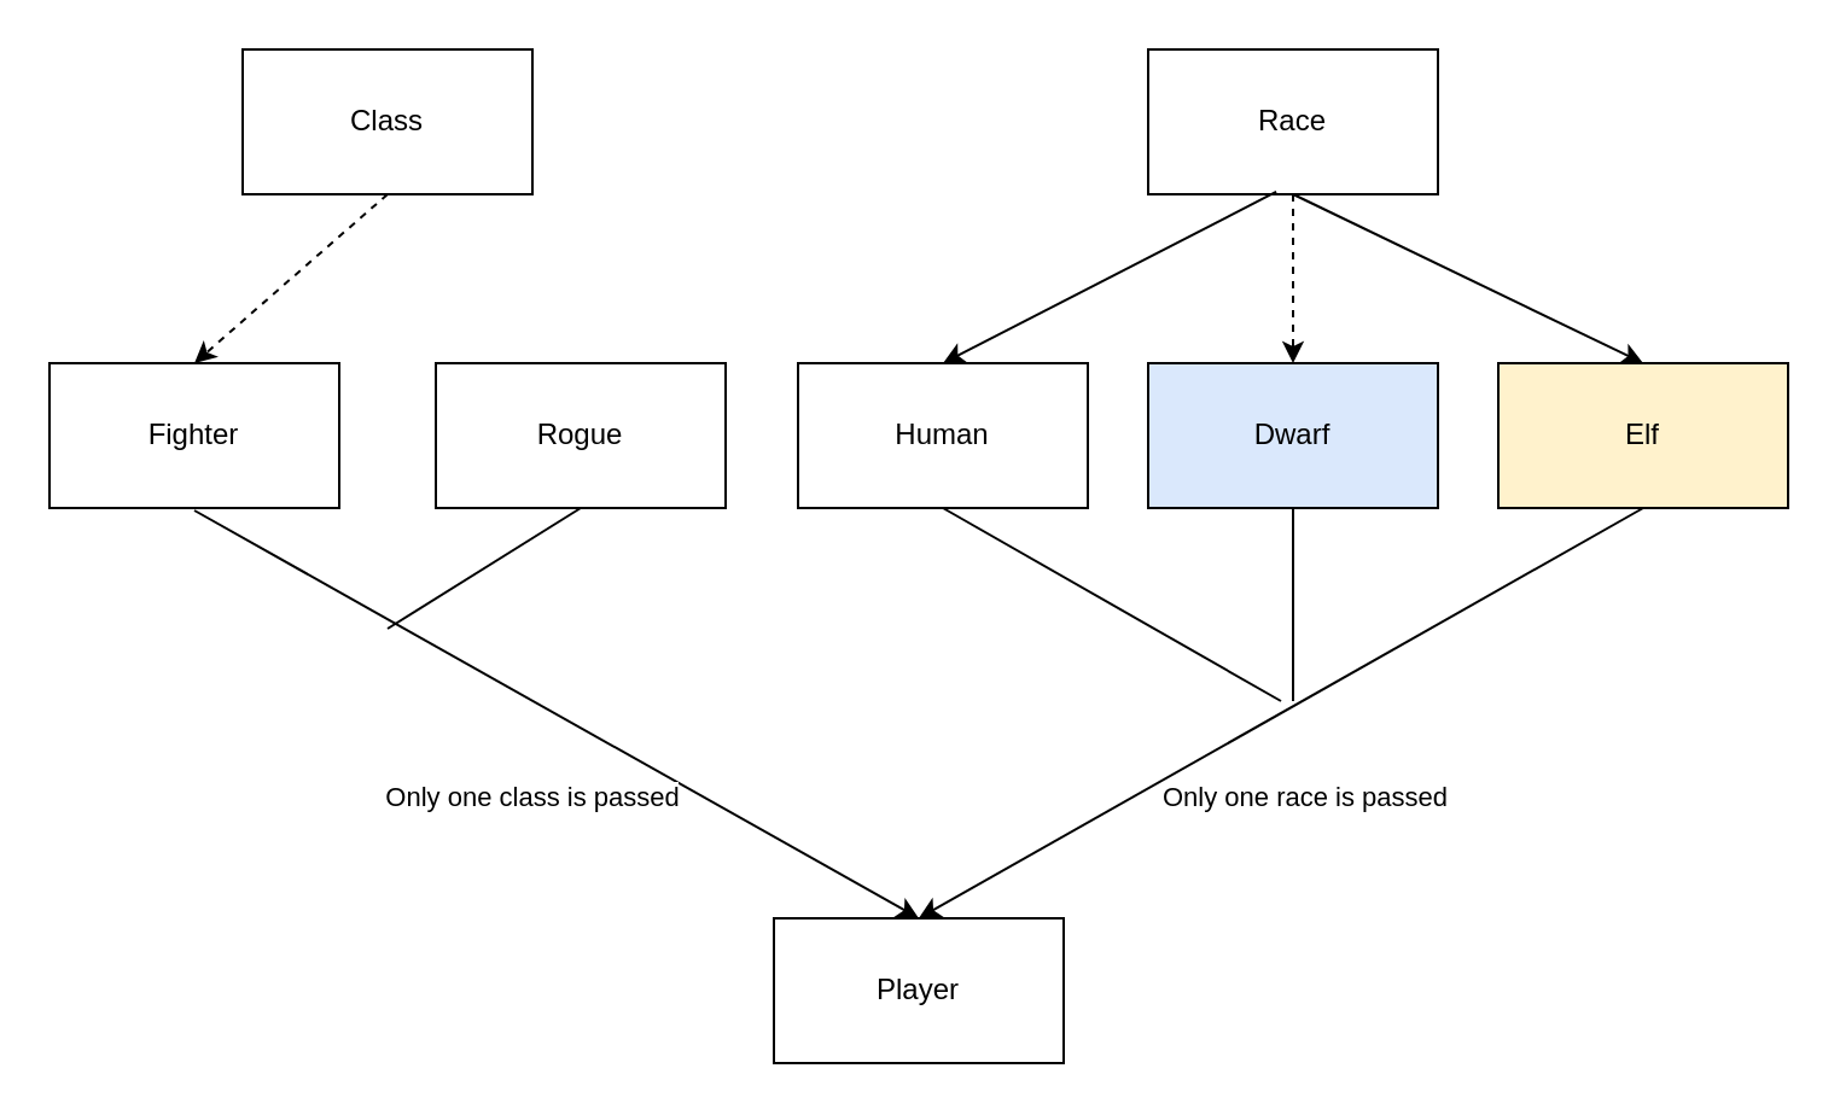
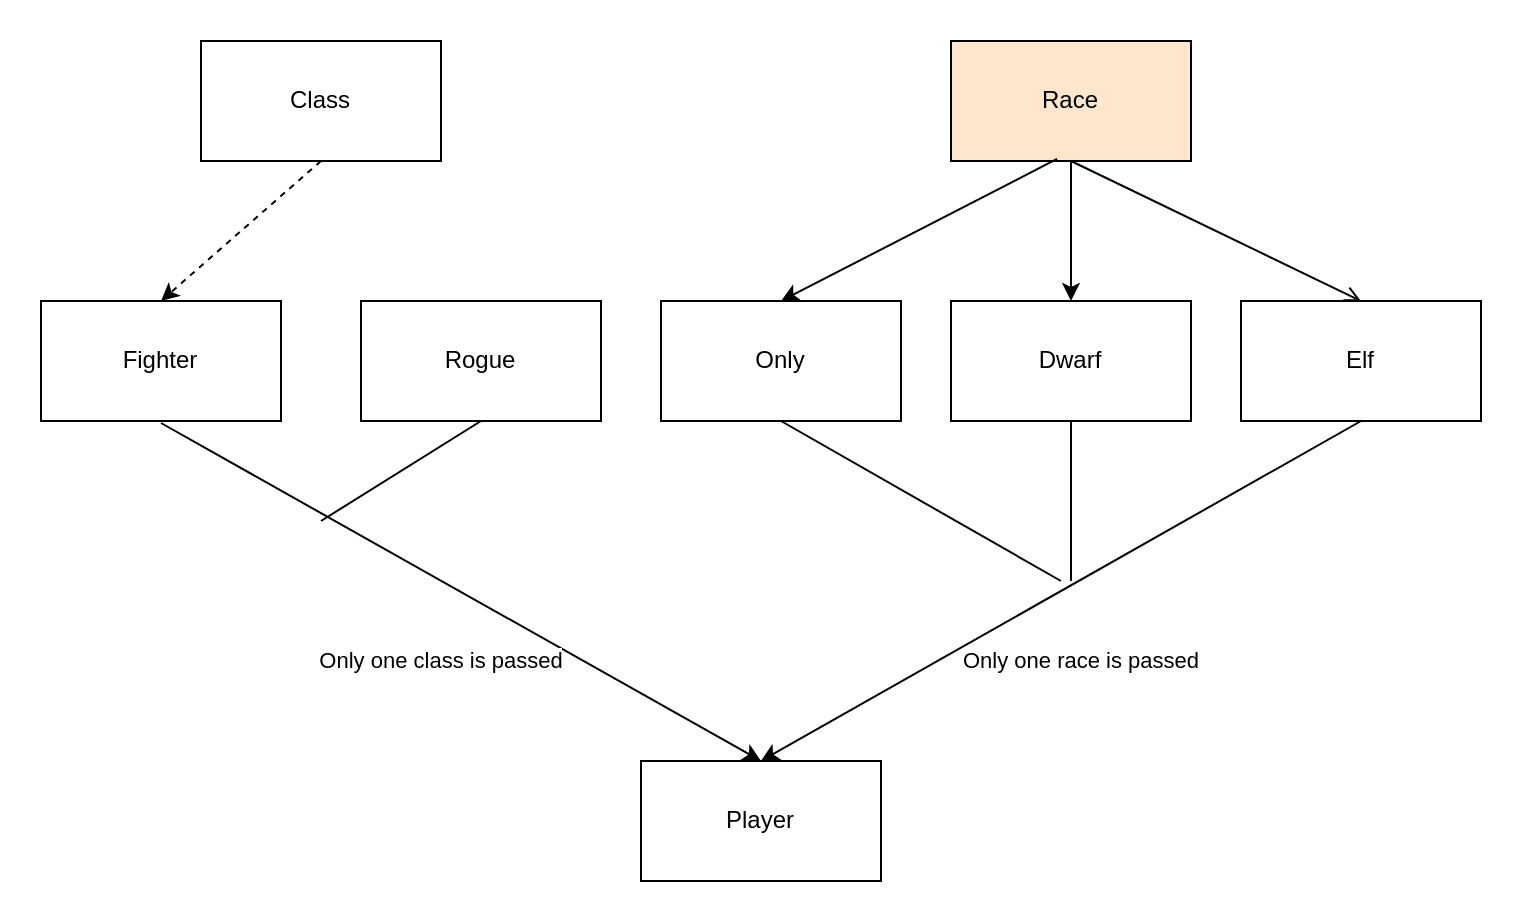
- <mxCell id="3" value="Race" style="rounded=0;whiteSpace=wrap;html=1;" vertex="1" parent="1"><mxGeometry x="475" y="20" width="120" height="60" as="geometry" /></mxCell>
+ <mxCell id="3" value="Race" style="rounded=0;whiteSpace=wrap;html=1;fillColor=#ffe6cc;" vertex="1" parent="1"><mxGeometry x="475" y="20" width="120" height="60" as="geometry" /></mxCell>
- <mxCell id="12" value="" style="endArrow=classic;html=1;strokeColor=#000000;exitX=0.5;exitY=1;exitDx=0;exitDy=0;entryX=0.5;entryY=0;entryDx=0;entryDy=0;dashed=1;" edge="1" parent="1" source="3" target="6"><mxGeometry width="50" height="50" relative="1" as="geometry"><mxPoint x="475" y="150" as="sourcePoint" /><mxPoint x="525" y="100" as="targetPoint" /></mxGeometry></mxCell>
+ <mxCell id="12" value="" style="endArrow=classic;html=1;strokeColor=#000000;exitX=0.5;exitY=1;exitDx=0;exitDy=0;entryX=0.5;entryY=0;entryDx=0;entryDy=0;" edge="1" parent="1" source="3" target="6"><mxGeometry width="50" height="50" relative="1" as="geometry"><mxPoint x="475" y="150" as="sourcePoint" /><mxPoint x="525" y="100" as="targetPoint" /></mxGeometry></mxCell>
- <mxCell id="13" value="" style="endArrow=classic;html=1;strokeColor=#000000;entryX=0.5;entryY=0;entryDx=0;entryDy=0;exitX=0.5;exitY=1;exitDx=0;exitDy=0;" edge="1" parent="1" source="3" target="4"><mxGeometry width="50" height="50" relative="1" as="geometry"><mxPoint x="570" y="140" as="sourcePoint" /><mxPoint x="620" y="90" as="targetPoint" /></mxGeometry></mxCell>
+ <mxCell id="13" value="" style="endArrow=open;html=1;strokeColor=#000000;entryX=0.5;entryY=0;entryDx=0;entryDy=0;exitX=0.5;exitY=1;exitDx=0;exitDy=0;" edge="1" parent="1" source="3" target="4"><mxGeometry width="50" height="50" relative="1" as="geometry"><mxPoint x="570" y="140" as="sourcePoint" /><mxPoint x="620" y="90" as="targetPoint" /></mxGeometry></mxCell>
- <mxCell id="5" value="Human" style="rounded=0;whiteSpace=wrap;html=1;" vertex="1" parent="1"><mxGeometry x="330" y="150" width="120" height="60" as="geometry" /></mxCell>
+ <mxCell id="5" value="Only" style="rounded=0;whiteSpace=wrap;html=1;" vertex="1" parent="1"><mxGeometry x="330" y="150" width="120" height="60" as="geometry" /></mxCell>
- <mxCell id="6" value="Dwarf" style="rounded=0;whiteSpace=wrap;html=1;fillColor=#dae8fc;" vertex="1" parent="1"><mxGeometry x="475" y="150" width="120" height="60" as="geometry" /></mxCell>
+ <mxCell id="6" value="Dwarf" style="rounded=0;whiteSpace=wrap;html=1;" vertex="1" parent="1"><mxGeometry x="475" y="150" width="120" height="60" as="geometry" /></mxCell>
- <mxCell id="4" value="Elf" style="rounded=0;whiteSpace=wrap;html=1;fillColor=#fff2cc;" vertex="1" parent="1"><mxGeometry x="620" y="150" width="120" height="60" as="geometry" /></mxCell>
+ <mxCell id="4" value="Elf" style="rounded=0;whiteSpace=wrap;html=1;" vertex="1" parent="1"><mxGeometry x="620" y="150" width="120" height="60" as="geometry" /></mxCell>
